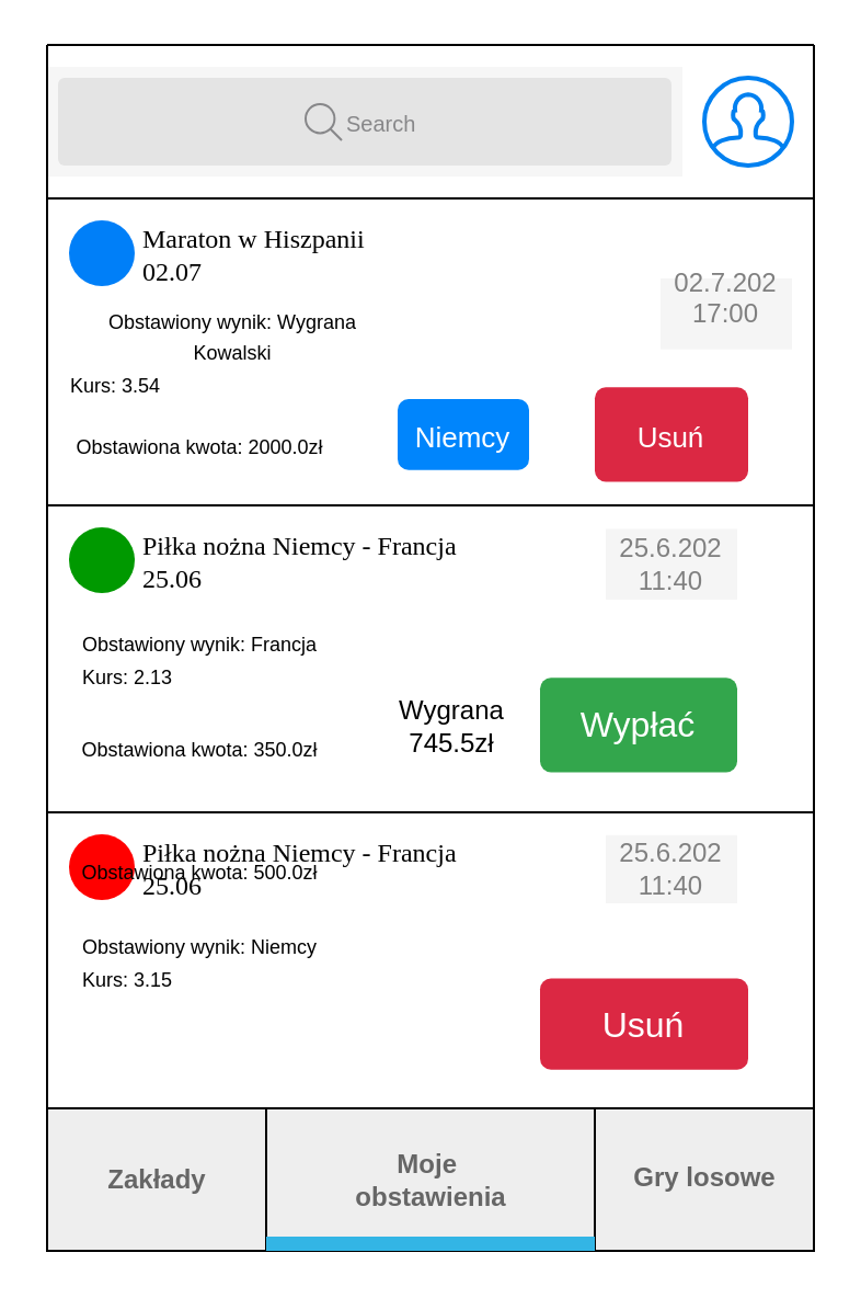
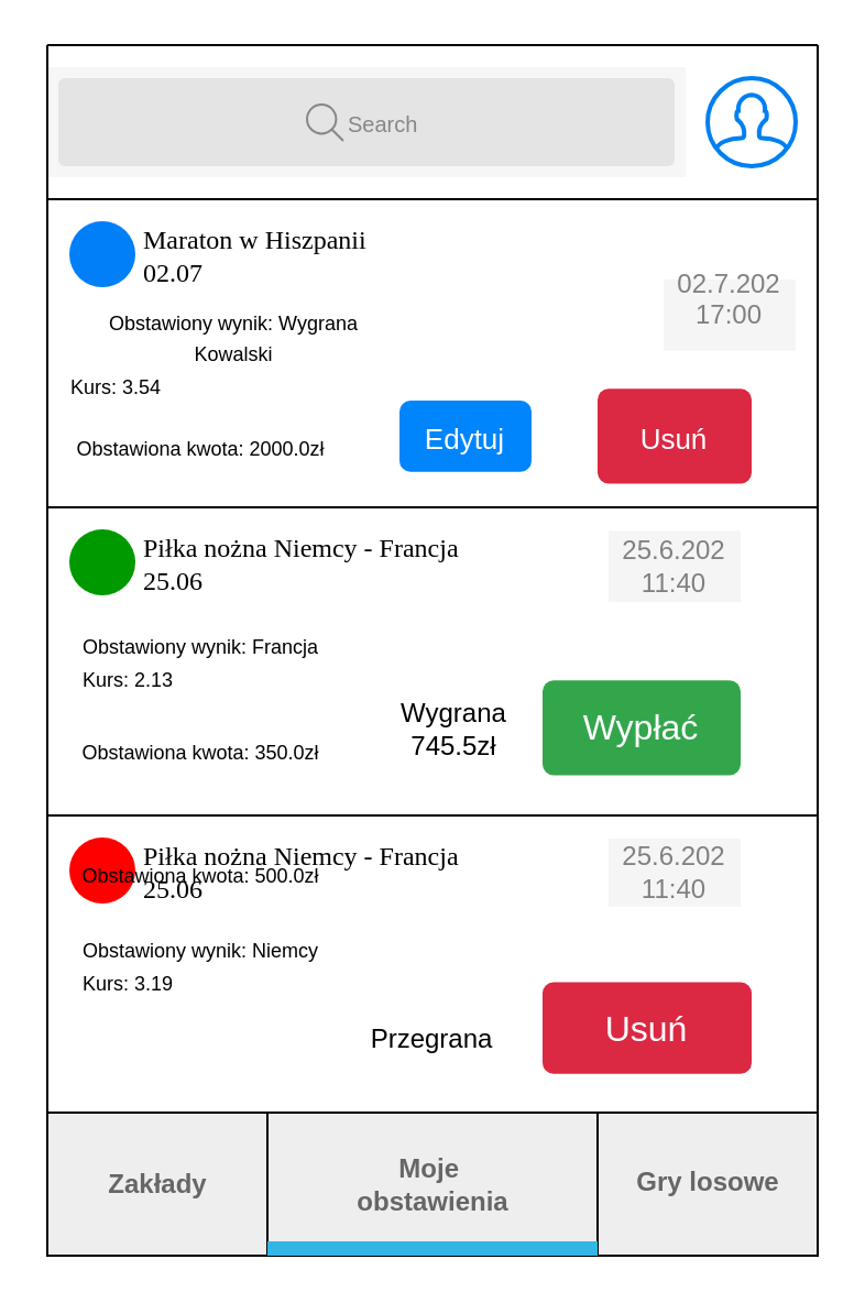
- <mxCell id="11" value="&lt;font style=&quot;font-size: 13px;&quot;&gt;Niemcy&lt;/font&gt;" style="html=1;shadow=0;dashed=0;shape=mxgraph.bootstrap.rrect;rSize=5;strokeColor=none;strokeWidth=1;fillColor=#0085FC;fontColor=#FFFFFF;whiteSpace=wrap;align=center;verticalAlign=middle;spacingLeft=0;fontStyle=0;fontSize=16;spacing=5;" parent="7" vertex="1"><mxGeometry x="160" y="91.538" width="60" height="32.308" as="geometry" /></mxCell>
+ <mxCell id="11" value="&lt;font style=&quot;font-size: 13px;&quot;&gt;Edytuj&lt;/font&gt;" style="html=1;shadow=0;dashed=0;shape=mxgraph.bootstrap.rrect;rSize=5;strokeColor=none;strokeWidth=1;fillColor=#0085FC;fontColor=#FFFFFF;whiteSpace=wrap;align=center;verticalAlign=middle;spacingLeft=0;fontStyle=0;fontSize=16;spacing=5;" parent="7" vertex="1"><mxGeometry x="160" y="91.538" width="60" height="32.308" as="geometry" /></mxCell>
- <mxCell id="24" value="&lt;div&gt;&lt;font style=&quot;font-size: 9px;&quot;&gt;Obstawiony wynik: Niemcy&lt;/font&gt;&lt;/div&gt;&lt;div align=&quot;left&quot;&gt;&lt;font style=&quot;font-size: 9px;&quot;&gt;Kurs: 3.15&lt;/font&gt;&lt;/div&gt;" style="text;html=1;align=center;verticalAlign=middle;whiteSpace=wrap;rounded=0;" parent="22" vertex="1"><mxGeometry x="5" y="51.923" width="130" height="31.154" as="geometry" /></mxCell>
+ <mxCell id="24" value="&lt;div&gt;&lt;font style=&quot;font-size: 9px;&quot;&gt;Obstawiony wynik: Niemcy&lt;/font&gt;&lt;/div&gt;&lt;div align=&quot;left&quot;&gt;&lt;font style=&quot;font-size: 9px;&quot;&gt;Kurs: 3.19&lt;/font&gt;&lt;/div&gt;" style="text;html=1;align=center;verticalAlign=middle;whiteSpace=wrap;rounded=0;" parent="22" vertex="1"><mxGeometry x="5" y="51.923" width="130" height="31.154" as="geometry" /></mxCell>
+ <mxCell id="27" value="Przegrana" style="text;html=1;align=center;verticalAlign=middle;whiteSpace=wrap;rounded=0;" parent="22" vertex="1"><mxGeometry x="145" y="86.192" width="60" height="31.154" as="geometry" /></mxCell>
